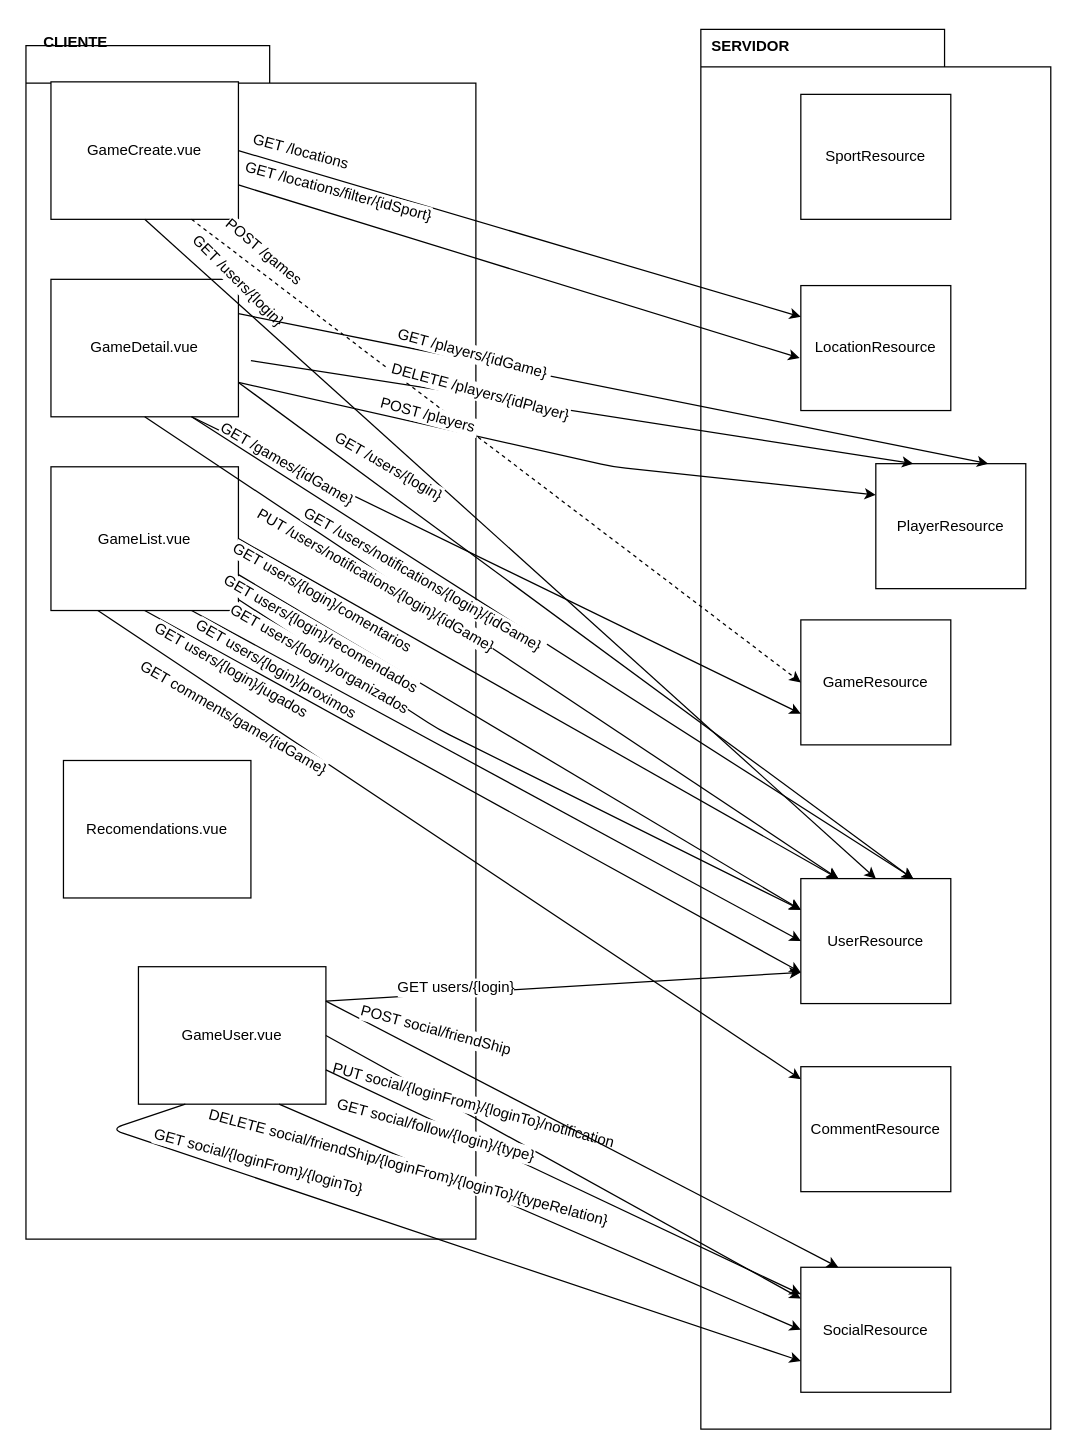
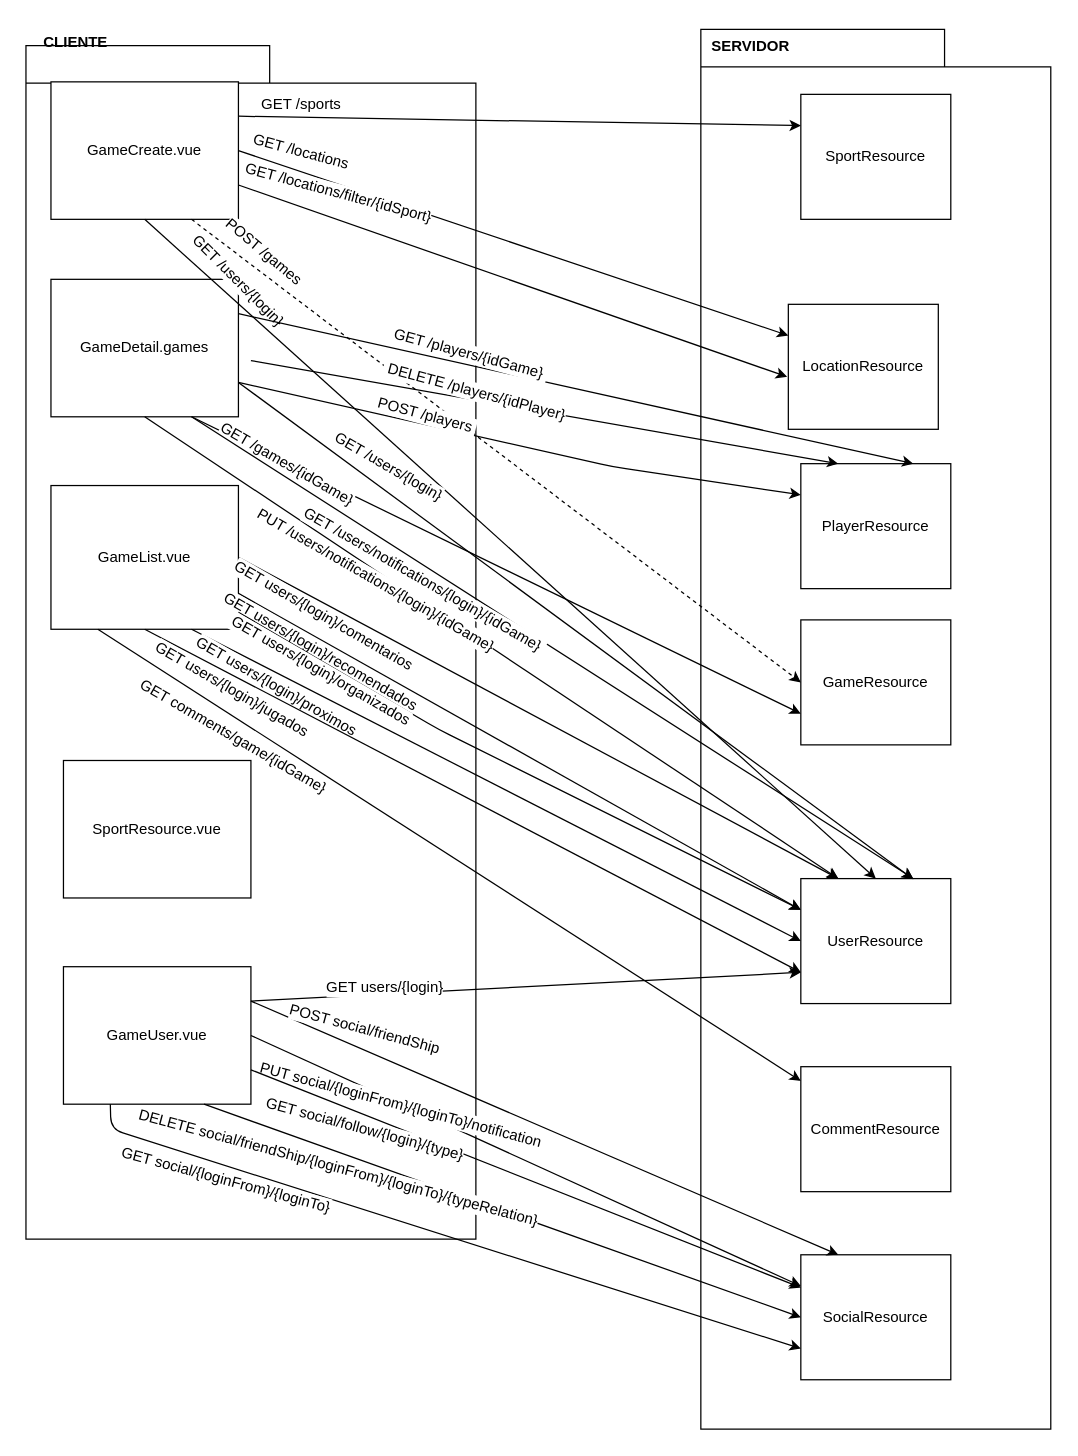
+ <mxCell id="17" value="" style="endArrow=classic;html=1;entryX=0;entryY=0.25;entryDx=0;entryDy=0;exitX=1;exitY=0.25;exitDx=0;exitDy=0;" edge="1" parent="1" source="4" target="5"><mxGeometry width="50" height="50" relative="1" as="geometry"><mxPoint x="200" y="103" as="sourcePoint" /><mxPoint x="650" y="561" as="targetPoint" /><Array as="points" /></mxGeometry></mxCell>
+ <mxCell id="18" value="GET /sports" style="text;html=1;resizable=0;points=[];align=center;verticalAlign=middle;labelBackgroundColor=#ffffff;rotation=0;" vertex="1" connectable="0" parent="17"><mxGeometry x="-0.91" y="-1" relative="1" as="geometry"><mxPoint x="30" y="-11.5" as="offset" /></mxGeometry></mxCell>
- <mxCell id="6" value="GameDetail.vue" style="rounded=0;whiteSpace=wrap;html=1;" vertex="1" parent="1"><mxGeometry x="40" y="223" width="150" height="110" as="geometry" /></mxCell>
+ <mxCell id="6" value="GameDetail.games" style="rounded=0;whiteSpace=wrap;html=1;" vertex="1" parent="1"><mxGeometry x="40" y="223" width="150" height="110" as="geometry" /></mxCell>
- <mxCell id="21" value="LocationResource" style="rounded=0;whiteSpace=wrap;html=1;" vertex="1" parent="1"><mxGeometry x="640" y="228" width="120" height="100" as="geometry" /></mxCell>
+ <mxCell id="21" value="LocationResource" style="rounded=0;whiteSpace=wrap;html=1;" vertex="1" parent="1"><mxGeometry x="630" y="243" width="120" height="100" as="geometry" /></mxCell>
- <mxCell id="16" value="PlayerResource" style="rounded=0;whiteSpace=wrap;html=1;" vertex="1" parent="1"><mxGeometry x="700" y="370.5" width="120" height="100" as="geometry" /></mxCell>
+ <mxCell id="16" value="PlayerResource" style="rounded=0;whiteSpace=wrap;html=1;" vertex="1" parent="1"><mxGeometry x="640" y="370.5" width="120" height="100" as="geometry" /></mxCell>
- <mxCell id="10" value="GameList.vue" style="rounded=0;whiteSpace=wrap;html=1;" vertex="1" parent="1"><mxGeometry x="40" y="373" width="150" height="115" as="geometry" /></mxCell>
+ <mxCell id="10" value="GameList.vue" style="rounded=0;whiteSpace=wrap;html=1;" vertex="1" parent="1"><mxGeometry x="40" y="388" width="150" height="115" as="geometry" /></mxCell>
- <mxCell id="12" value="Recomendations.vue" style="rounded=0;whiteSpace=wrap;html=1;" vertex="1" parent="1"><mxGeometry x="50" y="608" width="150" height="110" as="geometry" /></mxCell>
+ <mxCell id="12" value="SportResource.vue" style="rounded=0;whiteSpace=wrap;html=1;" vertex="1" parent="1"><mxGeometry x="50" y="608" width="150" height="110" as="geometry" /></mxCell>
- <mxCell id="11" value="GameUser.vue" style="rounded=0;whiteSpace=wrap;html=1;" vertex="1" parent="1"><mxGeometry x="110" y="773" width="150" height="110" as="geometry" /></mxCell>
+ <mxCell id="11" value="GameUser.vue" style="rounded=0;whiteSpace=wrap;html=1;" vertex="1" parent="1"><mxGeometry x="50" y="773" width="150" height="110" as="geometry" /></mxCell>
- <mxCell id="50" value="SocialResource" style="rounded=0;whiteSpace=wrap;html=1;" vertex="1" parent="1"><mxGeometry x="640" y="1013.5" width="120" height="100" as="geometry" /></mxCell>
+ <mxCell id="50" value="SocialResource" style="rounded=0;whiteSpace=wrap;html=1;" vertex="1" parent="1"><mxGeometry x="640" y="1003.5" width="120" height="100" as="geometry" /></mxCell>
